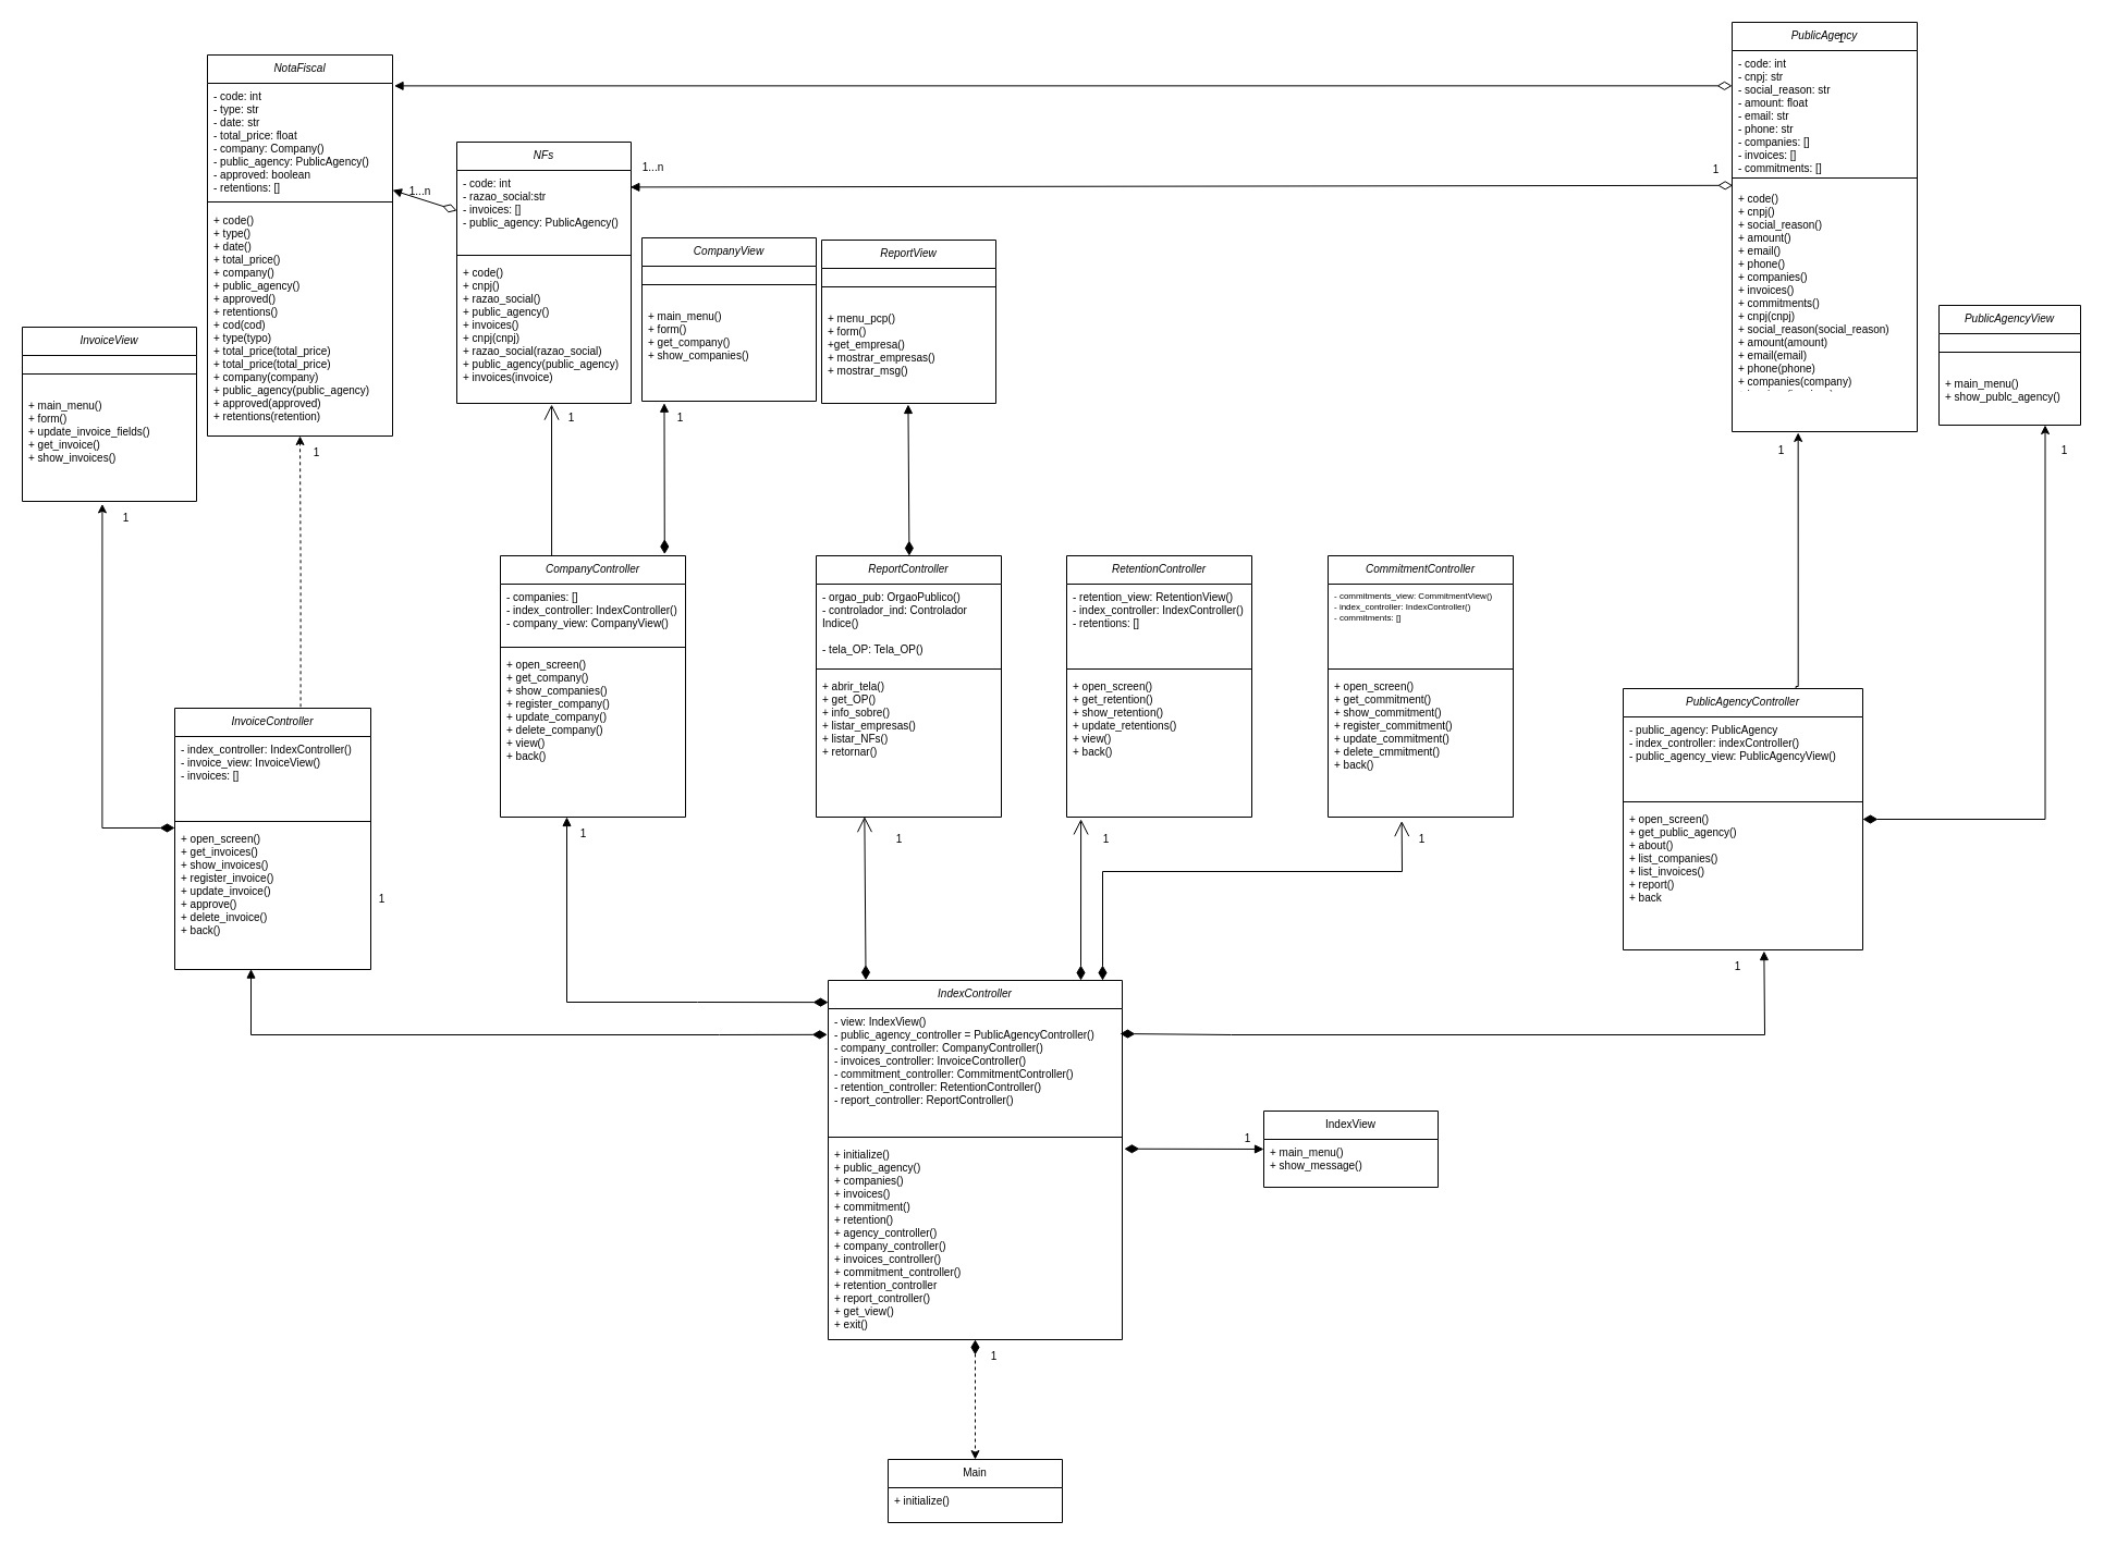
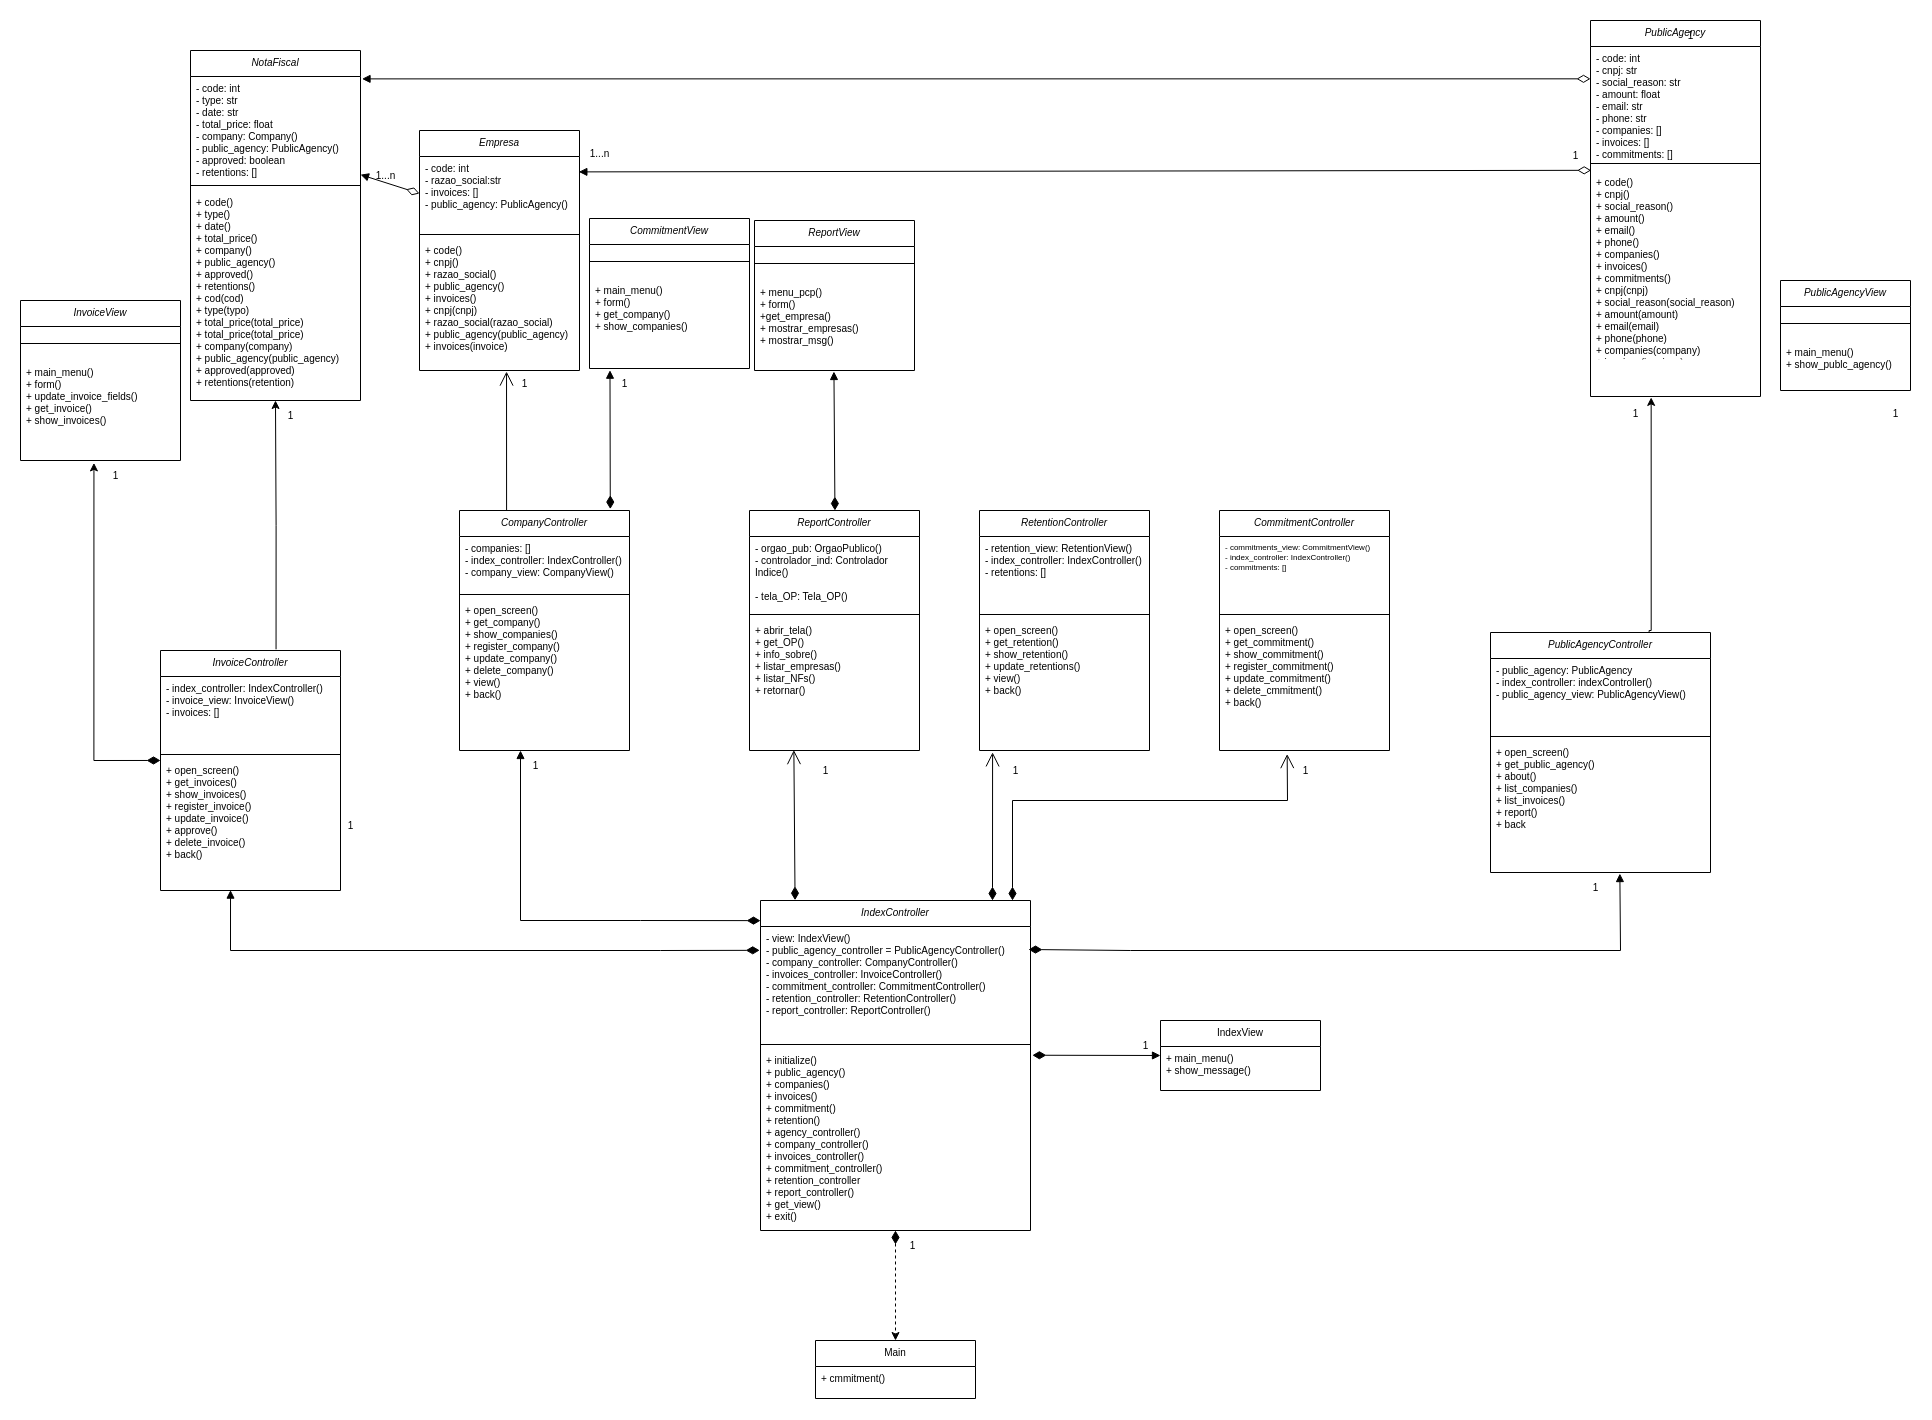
- <mxCell id="6" value="NFs" style="swimlane;fontStyle=2;align=center;verticalAlign=top;childLayout=stackLayout;horizontal=1;startSize=26;horizontalStack=0;resizeParent=1;resizeLast=0;collapsible=1;marginBottom=0;rounded=0;shadow=0;strokeWidth=1;fontSize=10;" parent="1" vertex="1"><mxGeometry x="419" y="130" width="160" height="240" as="geometry"><mxRectangle x="230" y="140" width="160" height="26" as="alternateBounds" /></mxGeometry></mxCell>
+ <mxCell id="6" value="Empresa" style="swimlane;fontStyle=2;align=center;verticalAlign=top;childLayout=stackLayout;horizontal=1;startSize=26;horizontalStack=0;resizeParent=1;resizeLast=0;collapsible=1;marginBottom=0;rounded=0;shadow=0;strokeWidth=1;fontSize=10;" parent="1" vertex="1"><mxGeometry x="419" y="130" width="160" height="240" as="geometry"><mxRectangle x="230" y="140" width="160" height="26" as="alternateBounds" /></mxGeometry></mxCell>
- <mxCell id="17" value="CompanyView" style="swimlane;fontStyle=2;align=center;verticalAlign=top;childLayout=stackLayout;horizontal=1;startSize=26;horizontalStack=0;resizeParent=1;resizeLast=0;collapsible=1;marginBottom=0;rounded=0;shadow=0;strokeWidth=1;fontSize=10;" parent="1" vertex="1"><mxGeometry x="589" y="218" width="160" height="150" as="geometry"><mxRectangle x="230" y="140" width="160" height="26" as="alternateBounds" /></mxGeometry></mxCell>
+ <mxCell id="17" value="CommitmentView" style="swimlane;fontStyle=2;align=center;verticalAlign=top;childLayout=stackLayout;horizontal=1;startSize=26;horizontalStack=0;resizeParent=1;resizeLast=0;collapsible=1;marginBottom=0;rounded=0;shadow=0;strokeWidth=1;fontSize=10;" parent="1" vertex="1"><mxGeometry x="589" y="218" width="160" height="150" as="geometry"><mxRectangle x="230" y="140" width="160" height="26" as="alternateBounds" /></mxGeometry></mxCell>
- <mxCell id="61" value="" style="edgeStyle=orthogonalEdgeStyle;rounded=0;orthogonalLoop=1;jettySize=auto;html=1;startArrow=none;startFill=0;entryX=0.5;entryY=1;entryDx=0;entryDy=0;exitX=0.642;exitY=-0.005;exitDx=0;exitDy=0;exitPerimeter=0;fontSize=10;dashed=1;" parent="1" source="23" target="2" edge="1"><mxGeometry relative="1" as="geometry"><mxPoint x="275" y="570" as="sourcePoint" /><mxPoint x="270" y="610" as="targetPoint" /><Array as="points" /></mxGeometry></mxCell>
+ <mxCell id="61" value="" style="edgeStyle=orthogonalEdgeStyle;rounded=0;orthogonalLoop=1;jettySize=auto;html=1;startArrow=none;startFill=0;entryX=0.5;entryY=1;entryDx=0;entryDy=0;exitX=0.642;exitY=-0.005;exitDx=0;exitDy=0;exitPerimeter=0;fontSize=10;" parent="1" source="23" target="2" edge="1"><mxGeometry relative="1" as="geometry"><mxPoint x="275" y="570" as="sourcePoint" /><mxPoint x="270" y="610" as="targetPoint" /><Array as="points" /></mxGeometry></mxCell>
- <mxCell id="27" value="" style="edgeStyle=orthogonalEdgeStyle;rounded=0;orthogonalLoop=1;jettySize=auto;html=1;startArrow=diamondThin;startFill=1;entryX=0.75;entryY=1;entryDx=0;entryDy=0;startSize=11;fontSize=10;" parent="1" source="28" target="14" edge="1"><mxGeometry relative="1" as="geometry"><mxPoint x="1570" y="650" as="targetPoint" /></mxGeometry></mxCell>
- <mxCell id="42" value="+ initialize()" style="text;align=left;verticalAlign=top;spacingLeft=4;spacingRight=4;overflow=hidden;rotatable=0;points=[[0,0.5],[1,0.5]];portConstraint=eastwest;fontSize=10;" parent="41" vertex="1"><mxGeometry y="26" width="160" height="26" as="geometry" /></mxCell>
+ <mxCell id="42" value="+ cmmitment()" style="text;align=left;verticalAlign=top;spacingLeft=4;spacingRight=4;overflow=hidden;rotatable=0;points=[[0,0.5],[1,0.5]];portConstraint=eastwest;fontSize=10;" parent="41" vertex="1"><mxGeometry y="26" width="160" height="26" as="geometry" /></mxCell>
